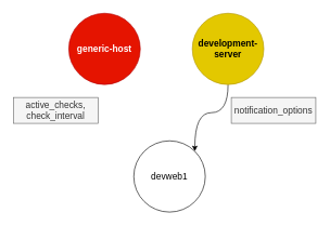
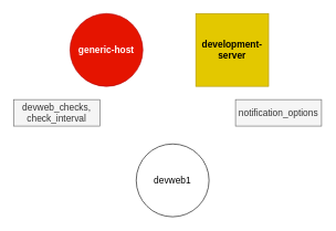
- <mxCell id="5" value="&lt;font style=&quot;font-size: 14px;&quot;&gt;&lt;b&gt;development-server&lt;/b&gt;&lt;/font&gt;" style="ellipse;whiteSpace=wrap;html=1;aspect=fixed;fillColor=#e3c800;strokeColor=#B09500;fontColor=#000000;" parent="1" vertex="1"><mxGeometry x="295" y="20" width="110" height="110" as="geometry" /></mxCell>
+ <mxCell id="5" value="&lt;font style=&quot;font-size: 14px;&quot;&gt;&lt;b&gt;development-server&lt;/b&gt;&lt;/font&gt;" style="whiteSpace=wrap;html=1;aspect=fixed;fillColor=#e3c800;strokeColor=#B09500;fontColor=#000000;rounded=0;" parent="1" vertex="1"><mxGeometry x="295" y="20" width="110" height="110" as="geometry" /></mxCell>
- <mxCell id="7" value="&lt;font style=&quot;font-size: 14px;&quot;&gt;active_checks,&lt;/font&gt;&lt;div&gt;&lt;font style=&quot;font-size: 14px;&quot;&gt;check_interval&lt;/font&gt;&lt;/div&gt;" style="rounded=0;whiteSpace=wrap;html=1;fillColor=#f5f5f5;fontColor=#333333;strokeColor=#666666;" parent="1" vertex="1"><mxGeometry x="20" y="150" width="130" height="40" as="geometry" /></mxCell>
+ <mxCell id="7" value="&lt;font style=&quot;font-size: 14px;&quot;&gt;devweb_checks,&lt;/font&gt;&lt;div&gt;&lt;font style=&quot;font-size: 14px;&quot;&gt;check_interval&lt;/font&gt;&lt;/div&gt;" style="rounded=0;whiteSpace=wrap;html=1;fillColor=#f5f5f5;fontColor=#333333;strokeColor=#666666;" parent="1" vertex="1"><mxGeometry x="20" y="150" width="130" height="40" as="geometry" /></mxCell>
- <mxCell id="4" style="edgeStyle=orthogonalEdgeStyle;rounded=0;orthogonalLoop=1;jettySize=auto;html=1;entryX=1;entryY=0;entryDx=0;entryDy=0;curved=1;exitX=0.5;exitY=1;exitDx=0;exitDy=0;" parent="1" source="5" target="2" edge="1"><mxGeometry relative="1" as="geometry" /></mxCell>
